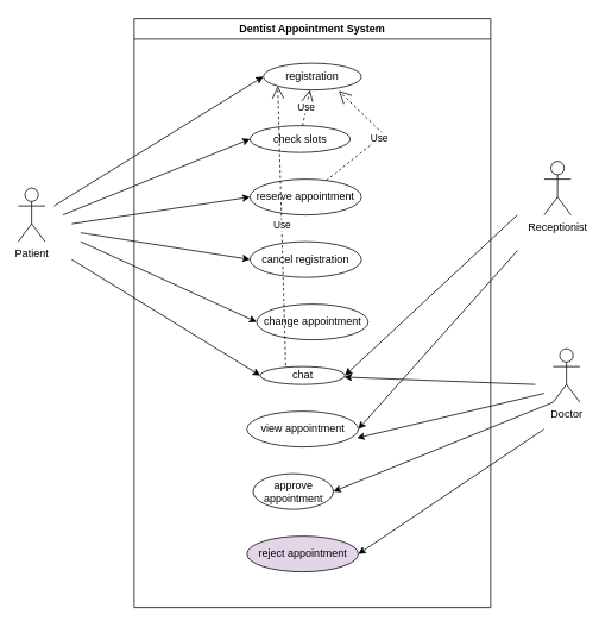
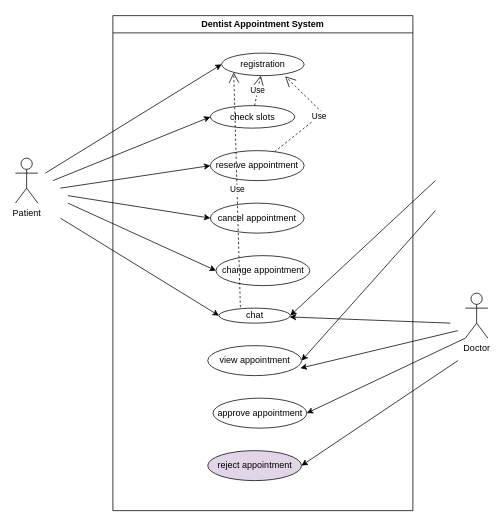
- <mxCell id="16" value="Receptionist" style="shape=umlActor;verticalLabelPosition=bottom;verticalAlign=top;html=1;outlineConnect=0;" vertex="1" parent="1"><mxGeometry x="610" y="180" width="30" height="60" as="geometry" /></mxCell>
- <mxCell id="10" value="cancel registration" style="ellipse;whiteSpace=wrap;html=1;" vertex="1" parent="2"><mxGeometry x="130" y="250" width="125" height="40" as="geometry" /></mxCell>
+ <mxCell id="10" value="cancel appointment" style="ellipse;whiteSpace=wrap;html=1;" vertex="1" parent="2"><mxGeometry x="130" y="250" width="125" height="40" as="geometry" /></mxCell>
- <mxCell id="7" value="approve appointment" style="ellipse;whiteSpace=wrap;html=1;" vertex="1" parent="2"><mxGeometry x="133.5" y="510" width="90" height="40" as="geometry" /></mxCell>
+ <mxCell id="7" value="approve appointment" style="ellipse;whiteSpace=wrap;html=1;" vertex="1" parent="2"><mxGeometry x="133.5" y="510" width="125" height="40" as="geometry" /></mxCell>
